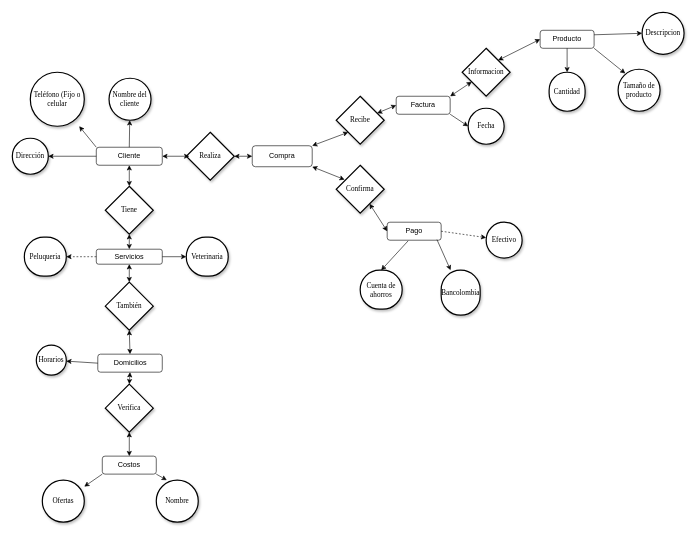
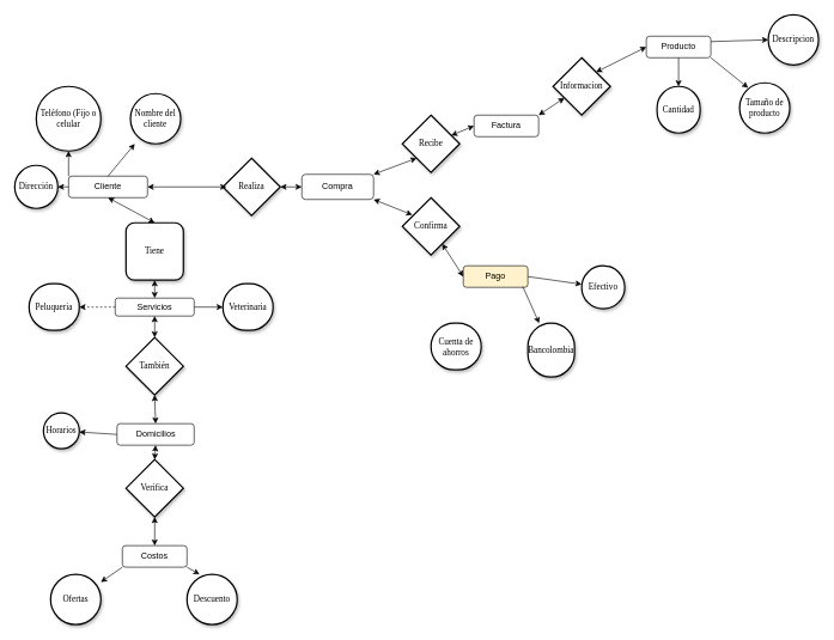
- <mxCell id="52" value="" style="endArrow=classic;html=1;entryX=0;entryY=0.5;entryDx=0;entryDy=0;exitX=1;exitY=1;exitDx=0;exitDy=0;" edge="1" parent="1" source="24" target="10"><mxGeometry width="50" height="50" relative="1" as="geometry"><mxPoint x="440" y="100" as="sourcePoint" /><mxPoint x="490" y="50" as="targetPoint" /></mxGeometry></mxCell>
- <mxCell id="10" value="&lt;span&gt;Fecha&lt;/span&gt;" style="whiteSpace=wrap;html=1;rounded=1;shadow=1;comic=0;labelBackgroundColor=none;strokeWidth=2;fontFamily=Verdana;fontSize=12;align=center;arcSize=50;" parent="1" vertex="1"><mxGeometry x="780" y="180" width="60" height="60" as="geometry" /></mxCell>
- <mxCell id="18" value="Cliente" style="rounded=1;whiteSpace=wrap;html=1;" vertex="1" parent="1"><mxGeometry x="160" y="245" width="110" height="30" as="geometry" /></mxCell>
+ <mxCell id="18" value="Cliente" style="rounded=1;whiteSpace=wrap;html=1;" vertex="1" parent="1"><mxGeometry x="95" y="245" width="110" height="30" as="geometry" /></mxCell>
- <mxCell id="9" value="Tiene" style="rhombus;whiteSpace=wrap;html=1;rounded=0;shadow=1;comic=0;labelBackgroundColor=none;strokeWidth=2;fontFamily=Verdana;fontSize=12;align=center;" parent="1" vertex="1"><mxGeometry x="175" y="310" width="80" height="80" as="geometry" /></mxCell>
+ <mxCell id="9" value="Tiene" style="whiteSpace=wrap;html=1;shadow=1;comic=0;labelBackgroundColor=none;strokeWidth=2;fontFamily=Verdana;fontSize=12;align=center;rounded=1;" parent="1" vertex="1"><mxGeometry x="175" y="310" width="80" height="80" as="geometry" /></mxCell>
- <mxCell id="23" value="Pago" style="rounded=1;whiteSpace=wrap;html=1;" vertex="1" parent="1"><mxGeometry x="645" y="370" width="90" height="30" as="geometry" /></mxCell>
+ <mxCell id="23" value="Pago" style="rounded=1;whiteSpace=wrap;html=1;fillColor=#fff2cc;" vertex="1" parent="1"><mxGeometry x="645" y="370" width="90" height="30" as="geometry" /></mxCell>
- <mxCell id="47" value="" style="endArrow=classic;html=1;exitX=1;exitY=0.5;exitDx=0;exitDy=0;dashed=1;" edge="1" parent="1" source="23" target="8"><mxGeometry width="50" height="50" relative="1" as="geometry"><mxPoint x="440" y="500" as="sourcePoint" /><mxPoint x="490" y="450" as="targetPoint" /></mxGeometry></mxCell>
+ <mxCell id="47" value="" style="endArrow=classic;html=1;exitX=1;exitY=0.5;exitDx=0;exitDy=0;" edge="1" parent="1" source="23" target="8"><mxGeometry width="50" height="50" relative="1" as="geometry"><mxPoint x="440" y="500" as="sourcePoint" /><mxPoint x="490" y="450" as="targetPoint" /></mxGeometry></mxCell>
- <mxCell id="49" value="" style="endArrow=classic;html=1;entryX=0.5;entryY=0;entryDx=0;entryDy=0;exitX=0.389;exitY=1.033;exitDx=0;exitDy=0;exitPerimeter=0;" edge="1" parent="1" source="23" target="6"><mxGeometry width="50" height="50" relative="1" as="geometry"><mxPoint x="440" y="500" as="sourcePoint" /><mxPoint x="490" y="450" as="targetPoint" /></mxGeometry></mxCell>
- <mxCell id="13" value="&lt;span&gt;Nombre&lt;/span&gt;" style="whiteSpace=wrap;html=1;rounded=1;shadow=1;comic=0;labelBackgroundColor=none;strokeWidth=2;fontFamily=Verdana;fontSize=12;align=center;arcSize=50;" parent="1" vertex="1"><mxGeometry x="260" y="800" width="70" height="70" as="geometry" /></mxCell>
+ <mxCell id="13" value="&lt;span&gt;Descuento&lt;/span&gt;" style="whiteSpace=wrap;html=1;rounded=1;shadow=1;comic=0;labelBackgroundColor=none;strokeWidth=2;fontFamily=Verdana;fontSize=12;align=center;arcSize=50;" parent="1" vertex="1"><mxGeometry x="260" y="800" width="70" height="70" as="geometry" /></mxCell>
